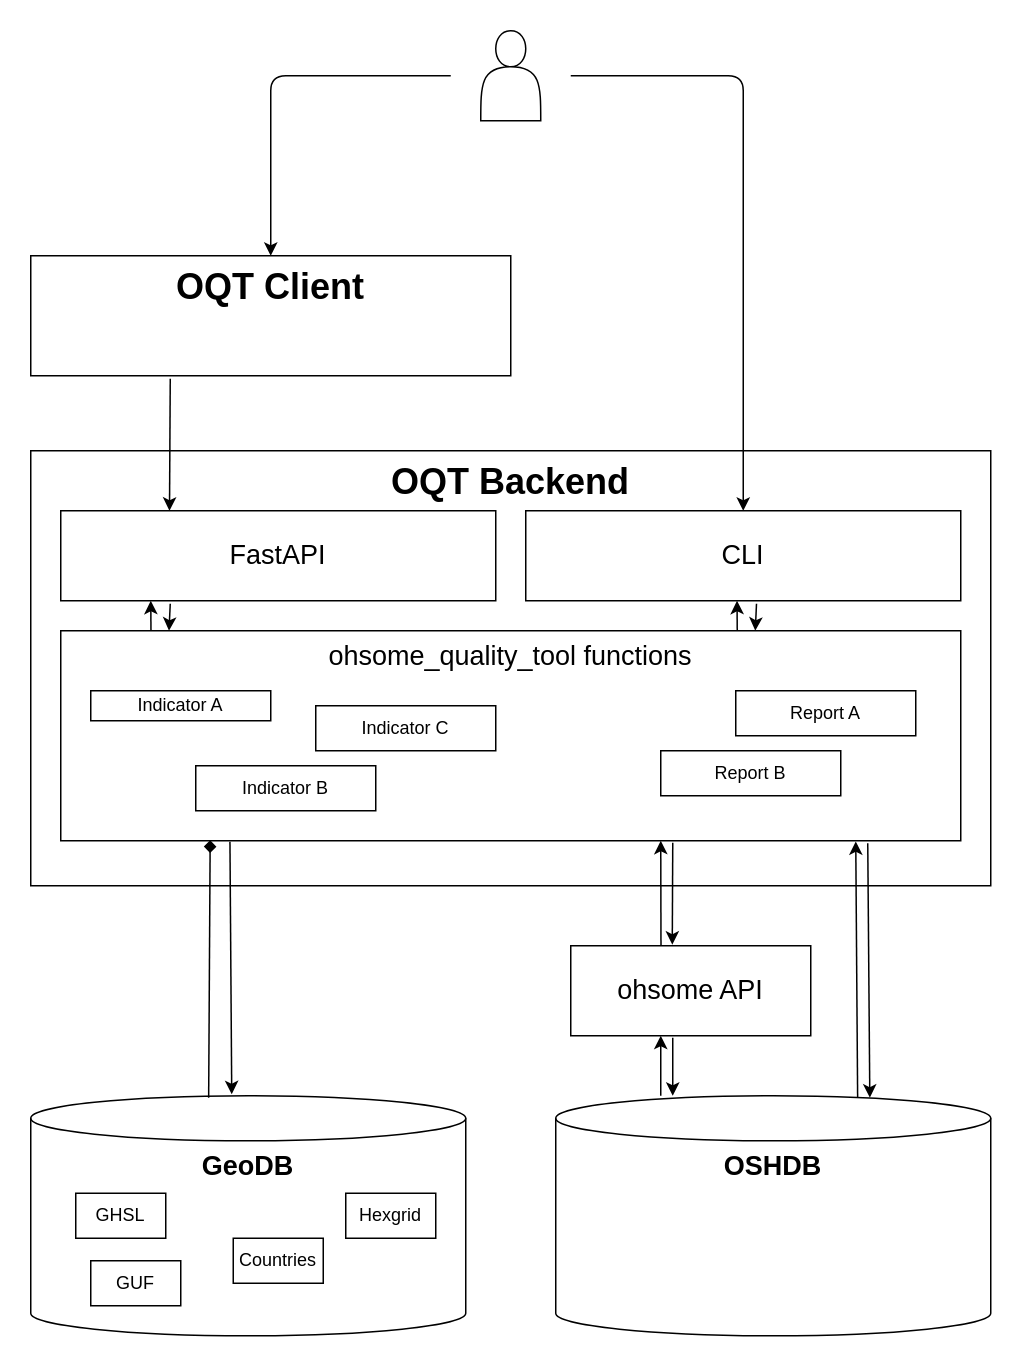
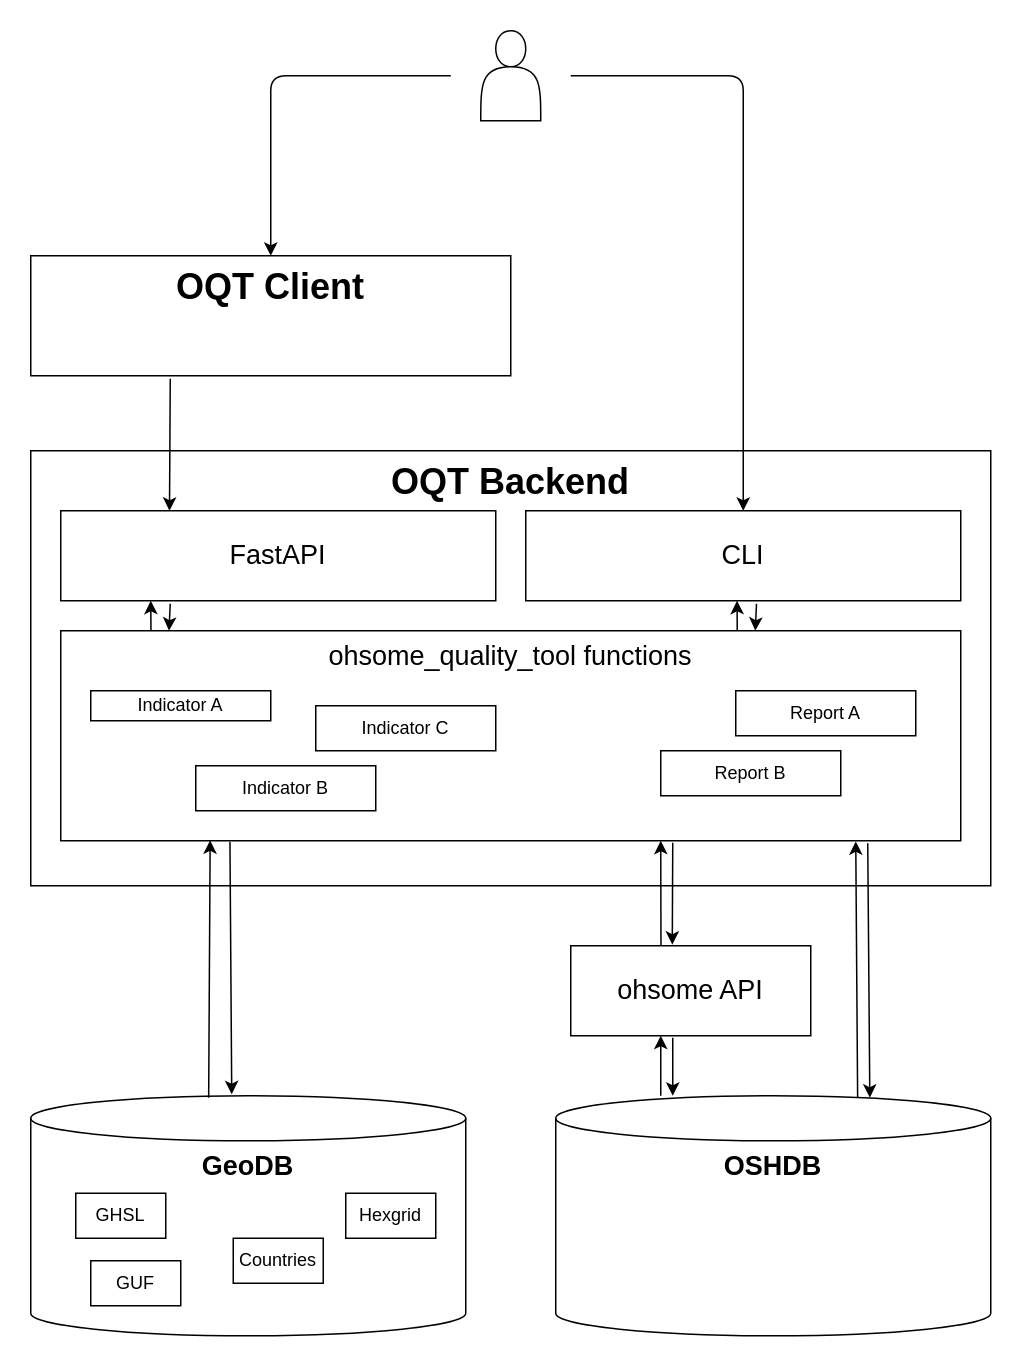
- <mxCell id="21" value="" style="endArrow=diamond;html=1;entryX=0.166;entryY=0.998;entryDx=0;entryDy=0;exitX=0.409;exitY=0.008;exitDx=0;exitDy=0;exitPerimeter=0;entryPerimeter=0;" edge="1" parent="1" source="3" target="8"><mxGeometry width="50" height="50" relative="1" as="geometry"><mxPoint x="140" y="681.44" as="sourcePoint" /><mxPoint x="140.84" y="590" as="targetPoint" /></mxGeometry></mxCell>
+ <mxCell id="21" value="" style="endArrow=classic;html=1;entryX=0.166;entryY=0.998;entryDx=0;entryDy=0;exitX=0.409;exitY=0.008;exitDx=0;exitDy=0;exitPerimeter=0;entryPerimeter=0;" edge="1" parent="1" source="3" target="8"><mxGeometry width="50" height="50" relative="1" as="geometry"><mxPoint x="140" y="681.44" as="sourcePoint" /><mxPoint x="140.84" y="590" as="targetPoint" /></mxGeometry></mxCell>
